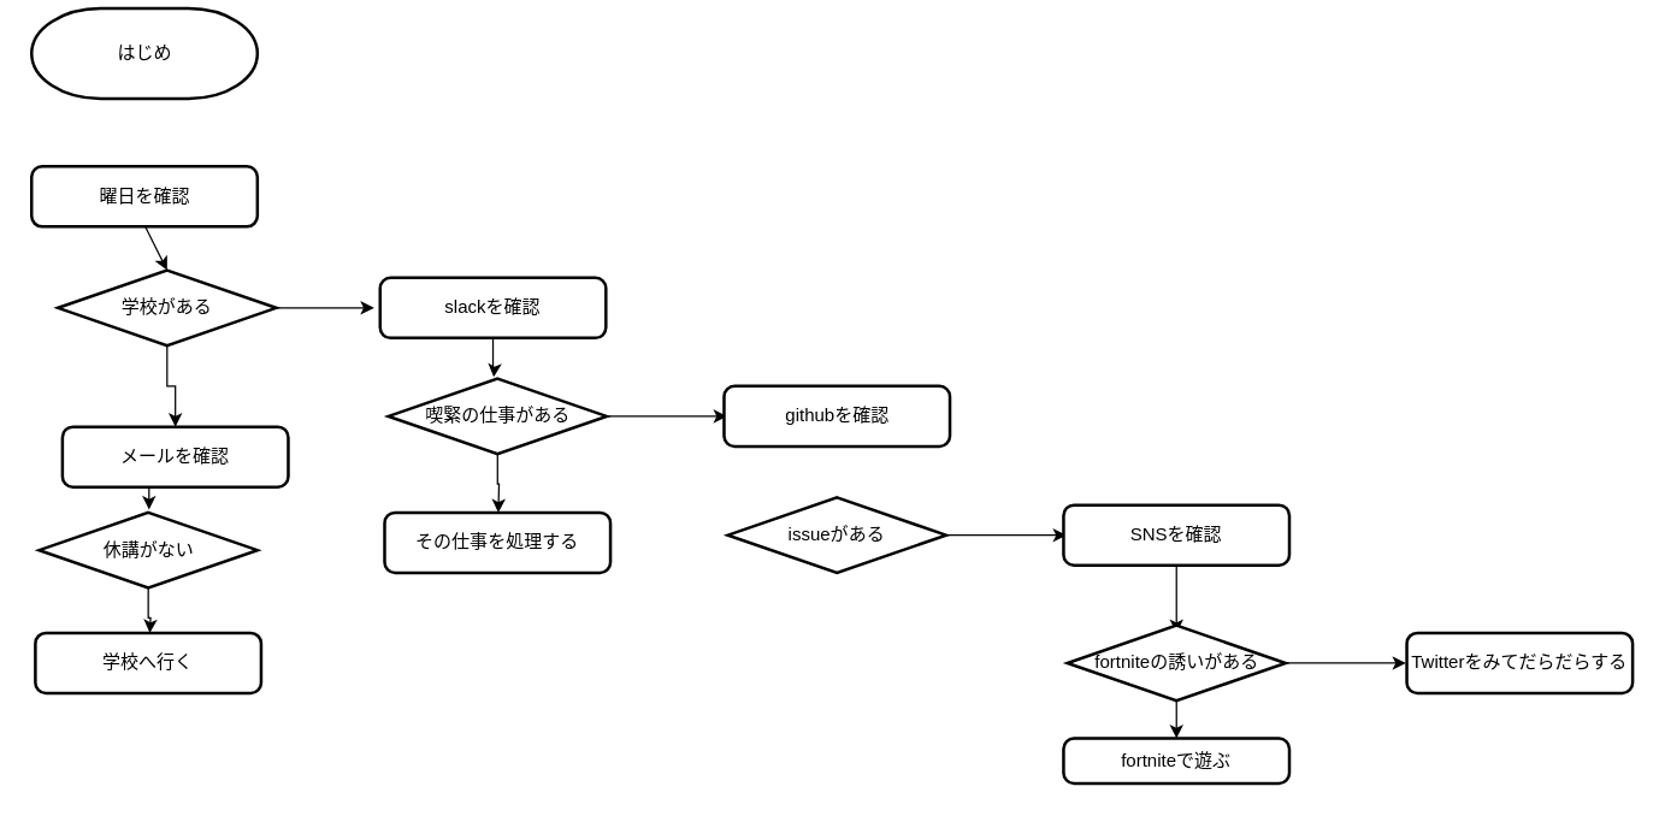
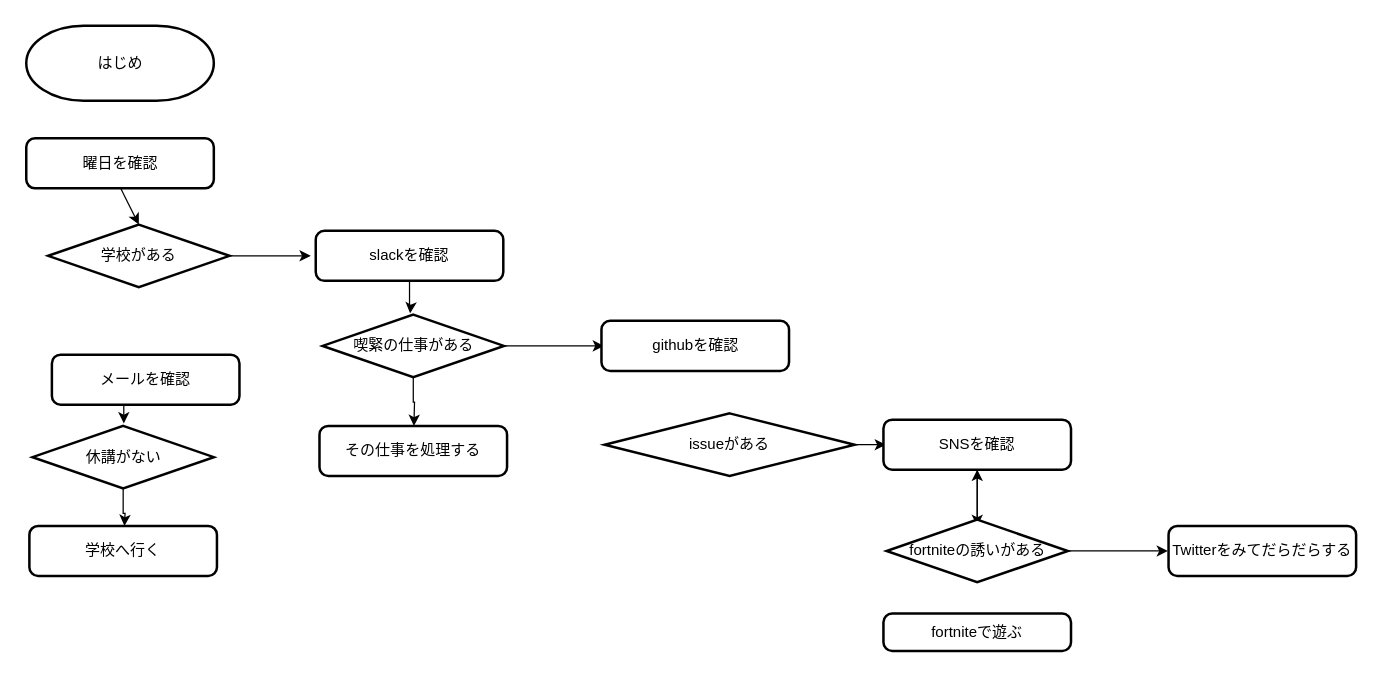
- <mxCell id="2" value="はじめ" style="strokeWidth=2;html=1;shape=mxgraph.flowchart.terminator;whiteSpace=wrap;" vertex="1" parent="1"><mxGeometry x="20.5" y="5" width="150" height="60" as="geometry" /></mxCell>
+ <mxCell id="2" value="はじめ" style="strokeWidth=2;html=1;shape=mxgraph.flowchart.terminator;whiteSpace=wrap;" vertex="1" parent="1"><mxGeometry x="20.5" y="20" width="150" height="60" as="geometry" /></mxCell>
- <mxCell id="3" value="" style="edgeStyle=orthogonalEdgeStyle;rounded=0;orthogonalLoop=1;jettySize=auto;html=1;entryX=0.5;entryY=0;entryDx=0;entryDy=0;" edge="1" parent="1" source="5" target="9"><mxGeometry relative="1" as="geometry"><mxPoint x="95.5" y="309" as="targetPoint" /></mxGeometry></mxCell>
- <mxCell id="21" value="issueがある" style="strokeWidth=2;html=1;shape=mxgraph.flowchart.decision;whiteSpace=wrap;" vertex="1" parent="1"><mxGeometry x="483" y="330" width="145" height="50" as="geometry" /></mxCell>
+ <mxCell id="21" value="issueがある" style="strokeWidth=2;html=1;shape=mxgraph.flowchart.decision;whiteSpace=wrap;" vertex="1" parent="1"><mxGeometry x="483" y="330" width="200" height="50" as="geometry" /></mxCell>
- <mxCell id="24" value="" style="edgeStyle=orthogonalEdgeStyle;rounded=0;orthogonalLoop=1;jettySize=auto;html=1;entryX=0.5;entryY=0;entryDx=0;entryDy=0;" edge="1" parent="1" source="26" target="27"><mxGeometry relative="1" as="geometry"><mxPoint x="781" y="545" as="targetPoint" /></mxGeometry></mxCell>
+ <mxCell id="24" value="" style="edgeStyle=orthogonalEdgeStyle;rounded=0;orthogonalLoop=1;jettySize=auto;html=1;" edge="1" parent="1" source="26" target="23"><mxGeometry relative="1" as="geometry"><mxPoint x="781" y="545" as="targetPoint" /></mxGeometry></mxCell>
